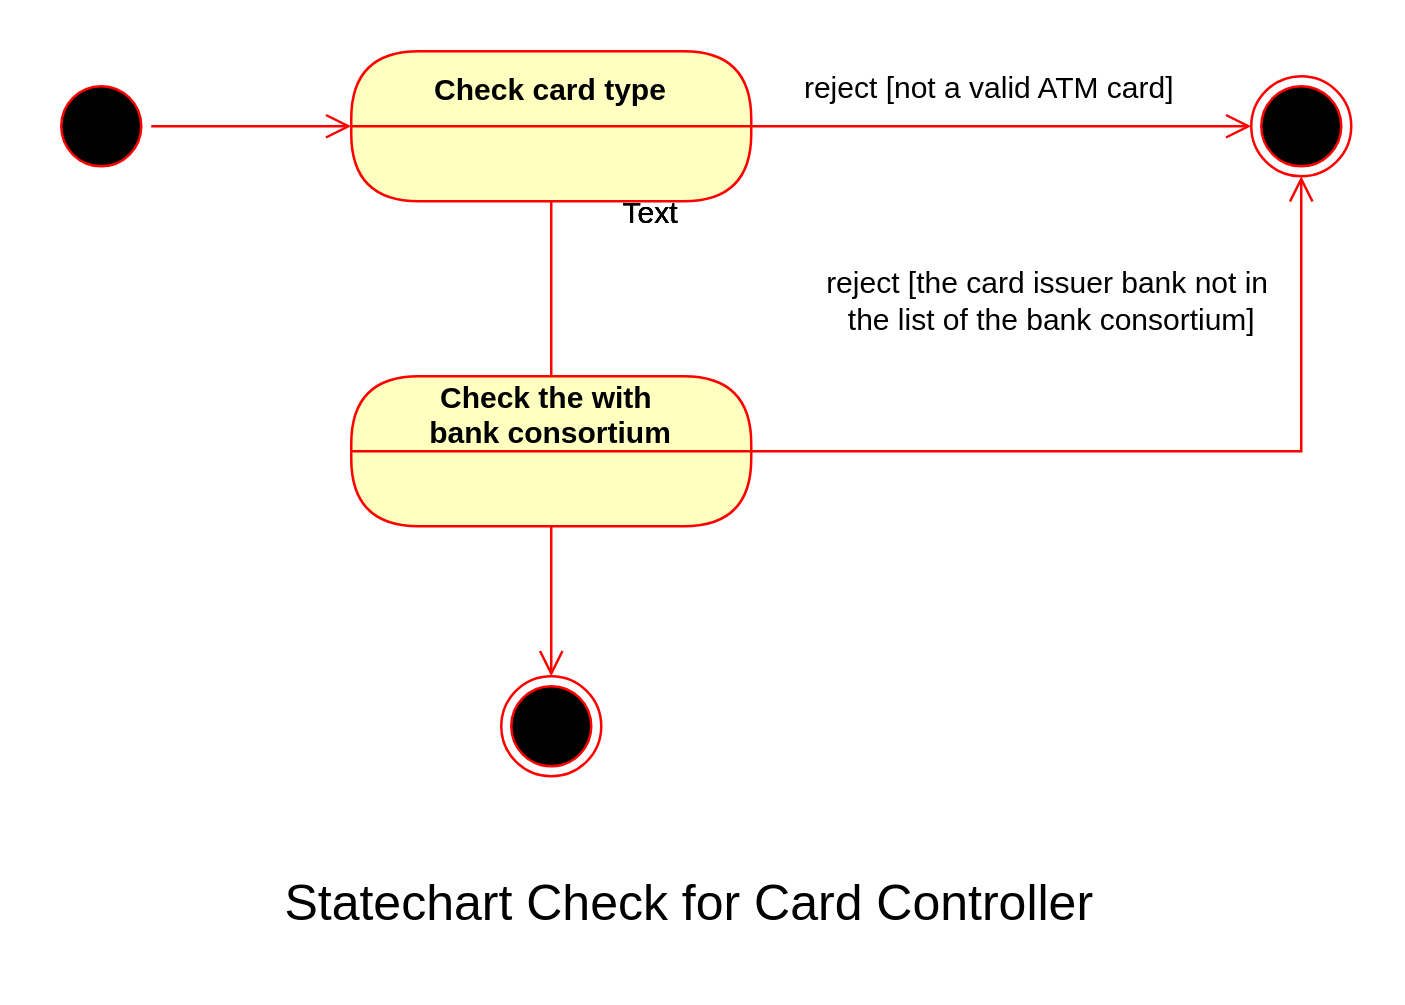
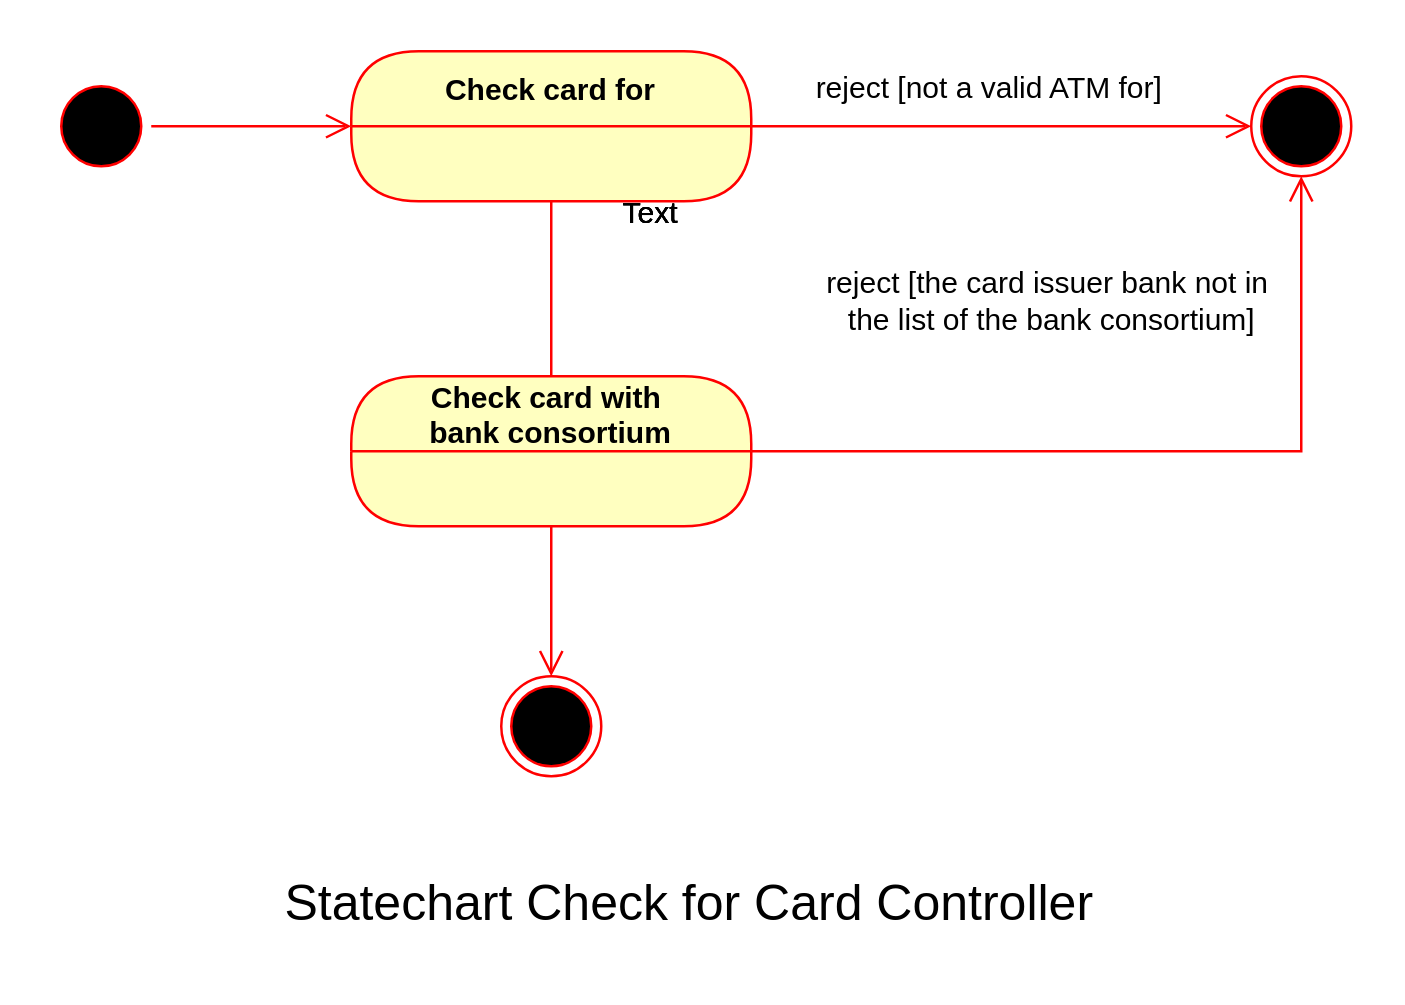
- <mxCell id="12" value="reject [not a valid ATM card]" style="text;html=1;align=center;verticalAlign=middle;resizable=0;points=[];autosize=1;strokeColor=none;fillColor=none;" vertex="1" parent="1"><mxGeometry x="310" y="20" width="170" height="30" as="geometry" /></mxCell>
+ <mxCell id="12" value="reject [not a valid ATM for]" style="text;html=1;align=center;verticalAlign=middle;resizable=0;points=[];autosize=1;strokeColor=none;fillColor=none;" vertex="1" parent="1"><mxGeometry x="310" y="20" width="170" height="30" as="geometry" /></mxCell>
- <mxCell id="2" value="Check card type" style="swimlane;fontStyle=1;align=center;verticalAlign=middle;childLayout=stackLayout;horizontal=1;startSize=30;horizontalStack=0;resizeParent=0;resizeLast=1;container=0;fontColor=#000000;collapsible=0;rounded=1;arcSize=30;strokeColor=#ff0000;fillColor=#ffffc0;swimlaneFillColor=#ffffc0;dropTarget=0;" vertex="1" parent="1"><mxGeometry x="140" y="20" width="160" height="60" as="geometry" /></mxCell>
+ <mxCell id="2" value="Check card for" style="swimlane;fontStyle=1;align=center;verticalAlign=middle;childLayout=stackLayout;horizontal=1;startSize=30;horizontalStack=0;resizeParent=0;resizeLast=1;container=0;fontColor=#000000;collapsible=0;rounded=1;arcSize=30;strokeColor=#ff0000;fillColor=#ffffc0;swimlaneFillColor=#ffffc0;dropTarget=0;" vertex="1" parent="1"><mxGeometry x="140" y="20" width="160" height="60" as="geometry" /></mxCell>
- <mxCell id="7" value="Check the with &#10;bank consortium" style="swimlane;fontStyle=1;align=center;verticalAlign=middle;childLayout=stackLayout;horizontal=1;startSize=30;horizontalStack=0;resizeParent=0;resizeLast=1;container=0;fontColor=#000000;collapsible=0;rounded=1;arcSize=30;strokeColor=#ff0000;fillColor=#ffffc0;swimlaneFillColor=#ffffc0;dropTarget=0;" vertex="1" parent="1"><mxGeometry x="140" y="150" width="160" height="60" as="geometry" /></mxCell>
+ <mxCell id="7" value="Check card with &#10;bank consortium" style="swimlane;fontStyle=1;align=center;verticalAlign=middle;childLayout=stackLayout;horizontal=1;startSize=30;horizontalStack=0;resizeParent=0;resizeLast=1;container=0;fontColor=#000000;collapsible=0;rounded=1;arcSize=30;strokeColor=#ff0000;fillColor=#ffffc0;swimlaneFillColor=#ffffc0;dropTarget=0;" vertex="1" parent="1"><mxGeometry x="140" y="150" width="160" height="60" as="geometry" /></mxCell>
